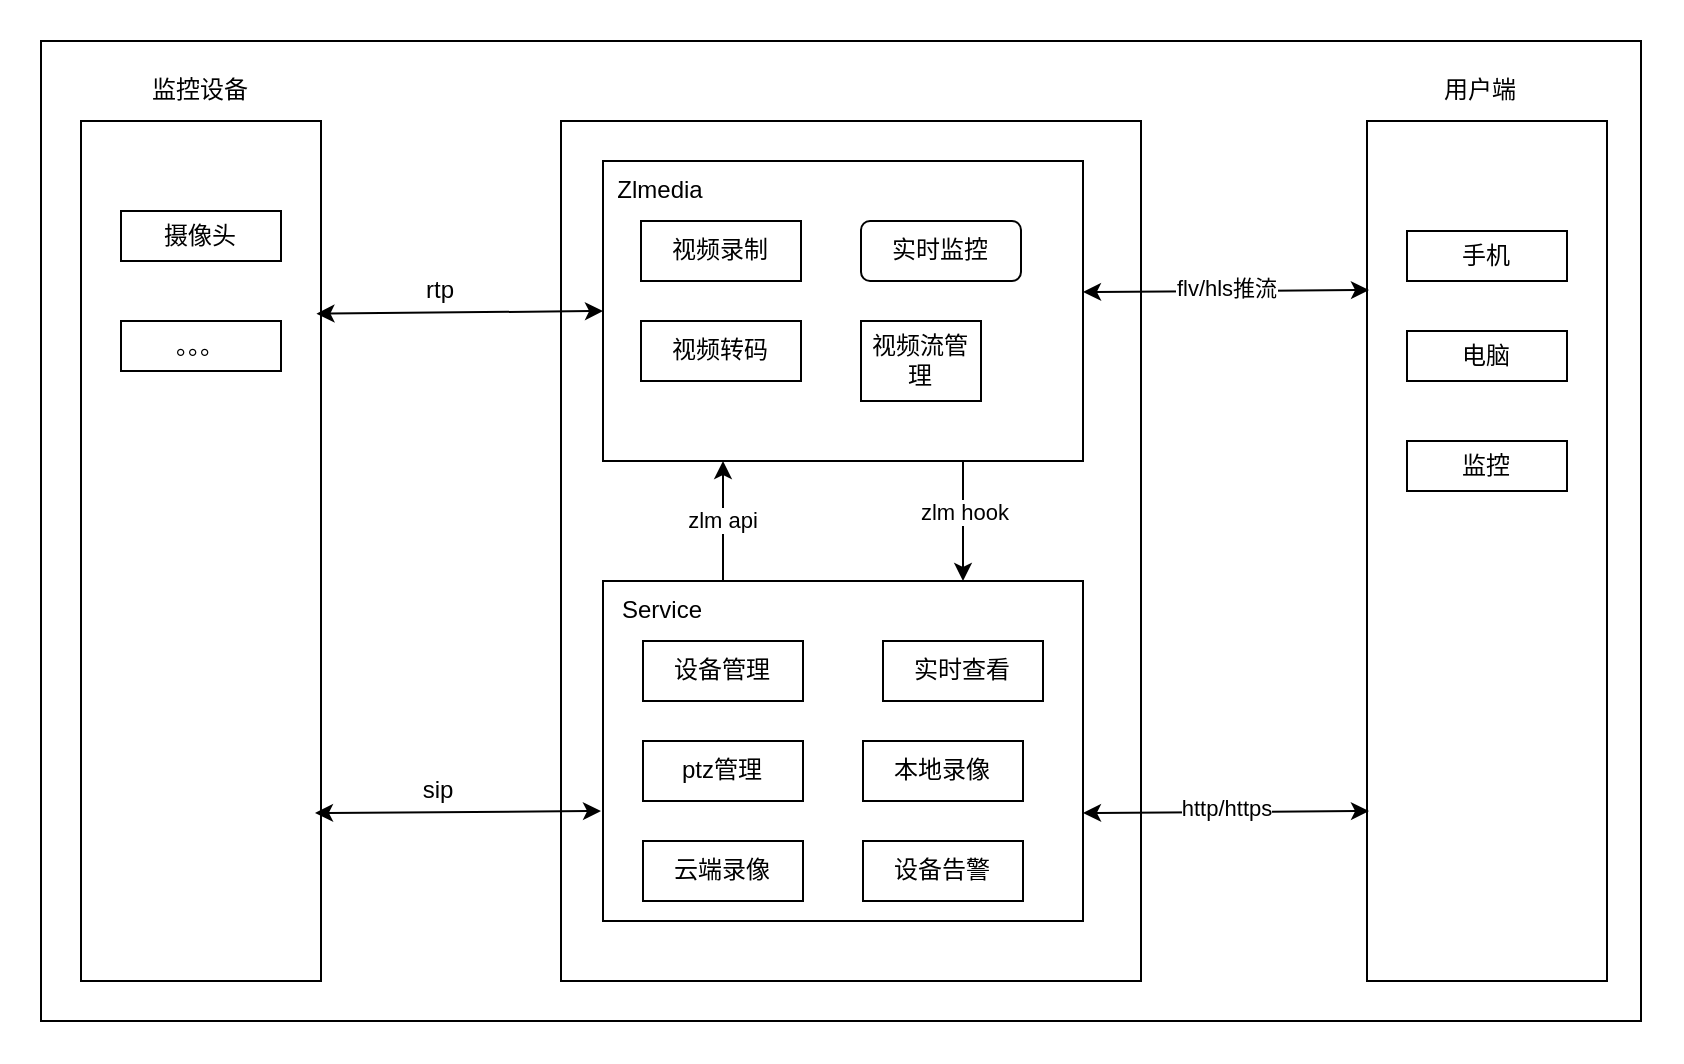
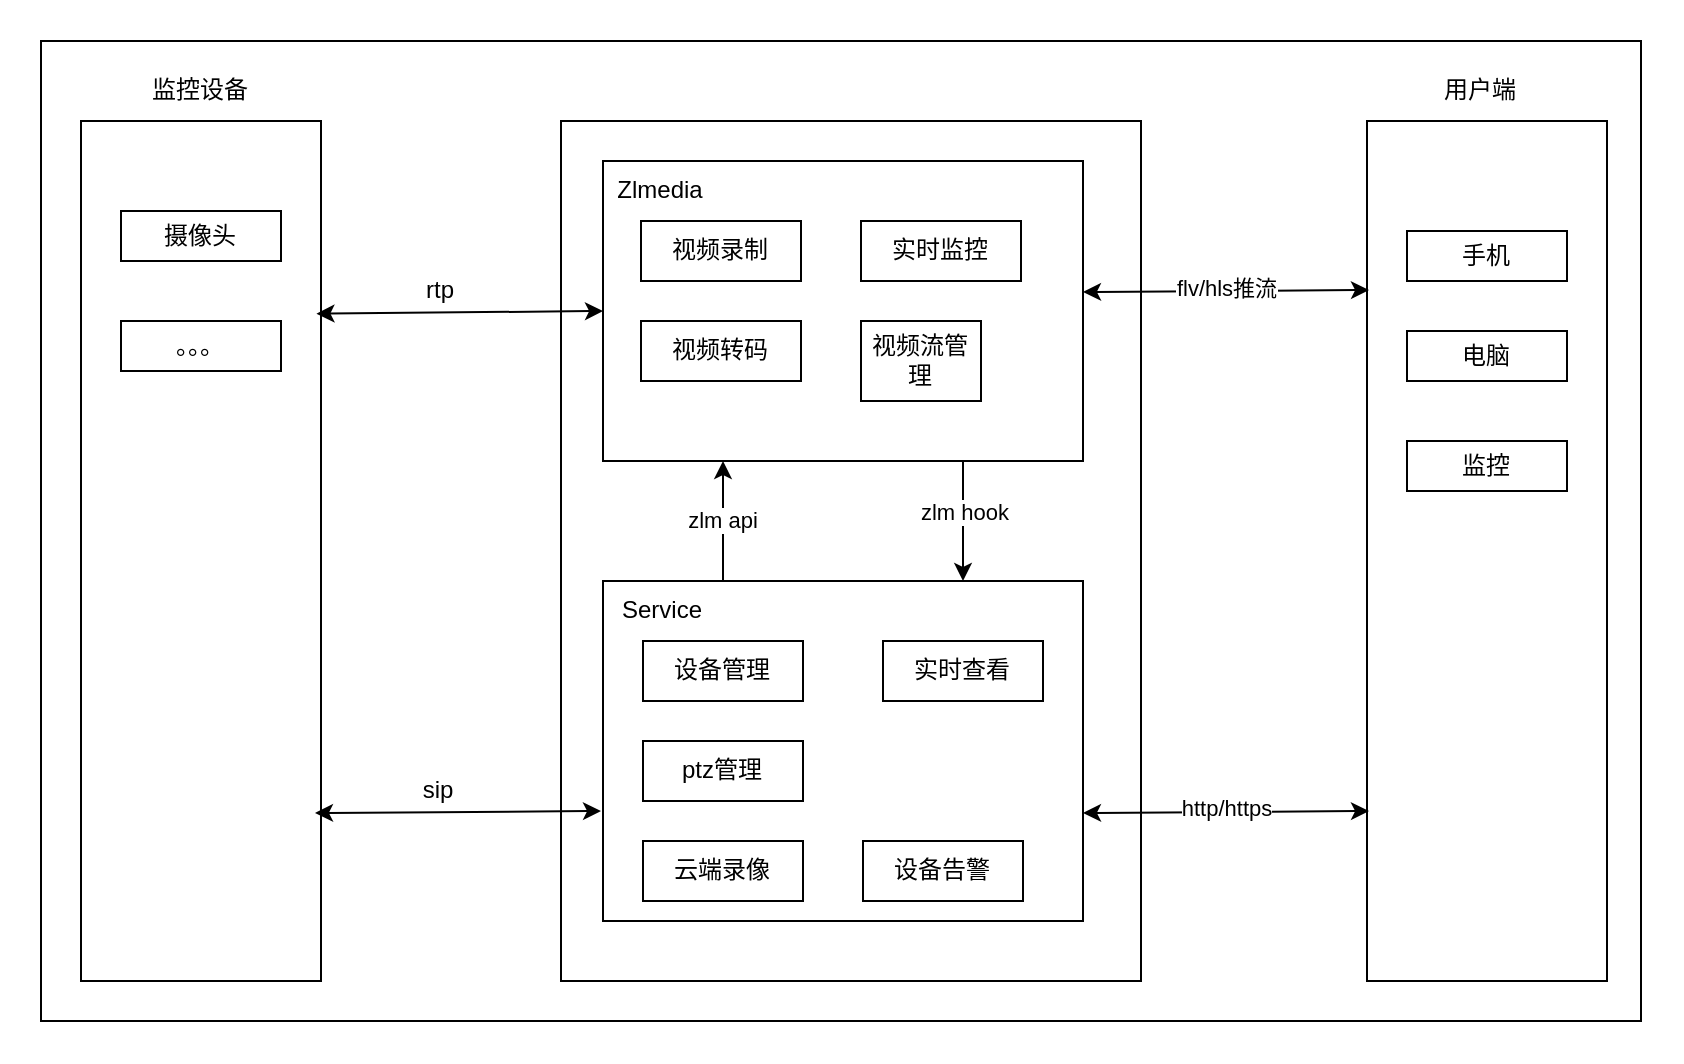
- <mxCell id="11" value="实时监控" style="whiteSpace=wrap;html=1;rounded=1;" parent="1" vertex="1"><mxGeometry x="430" y="110" width="80" height="30" as="geometry" /></mxCell>
+ <mxCell id="11" value="实时监控" style="rounded=0;whiteSpace=wrap;html=1;" parent="1" vertex="1"><mxGeometry x="430" y="110" width="80" height="30" as="geometry" /></mxCell>
- <mxCell id="22" value="本地录像" style="rounded=0;whiteSpace=wrap;html=1;" parent="1" vertex="1"><mxGeometry x="431" y="370" width="80" height="30" as="geometry" /></mxCell>
